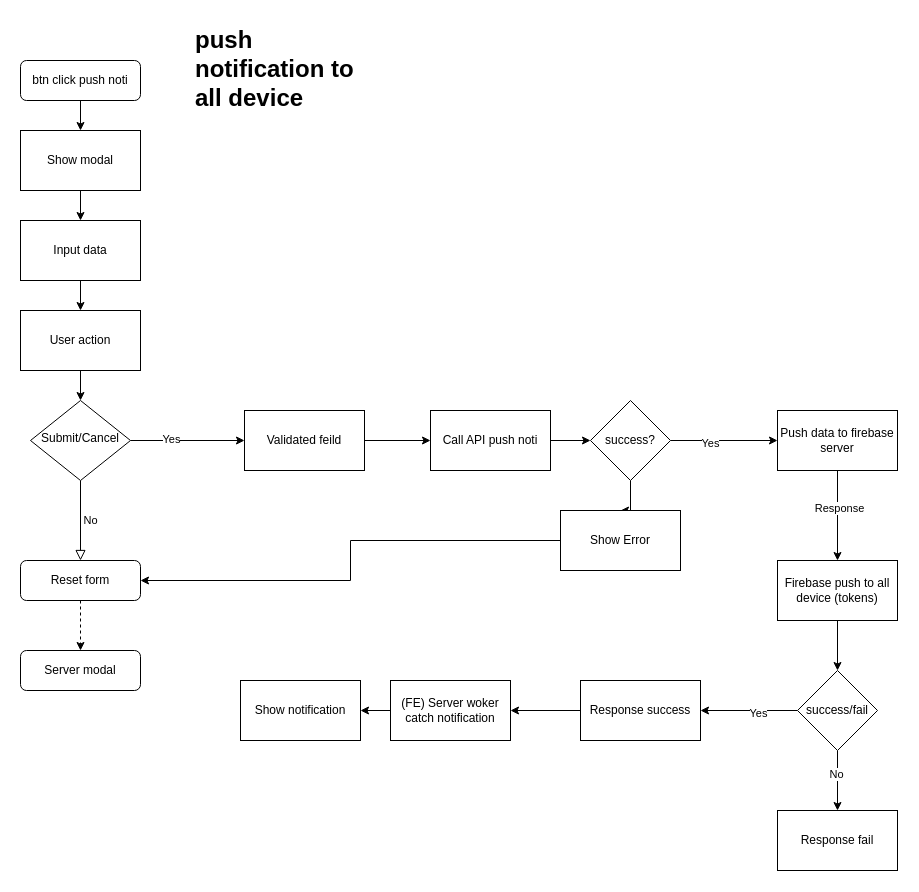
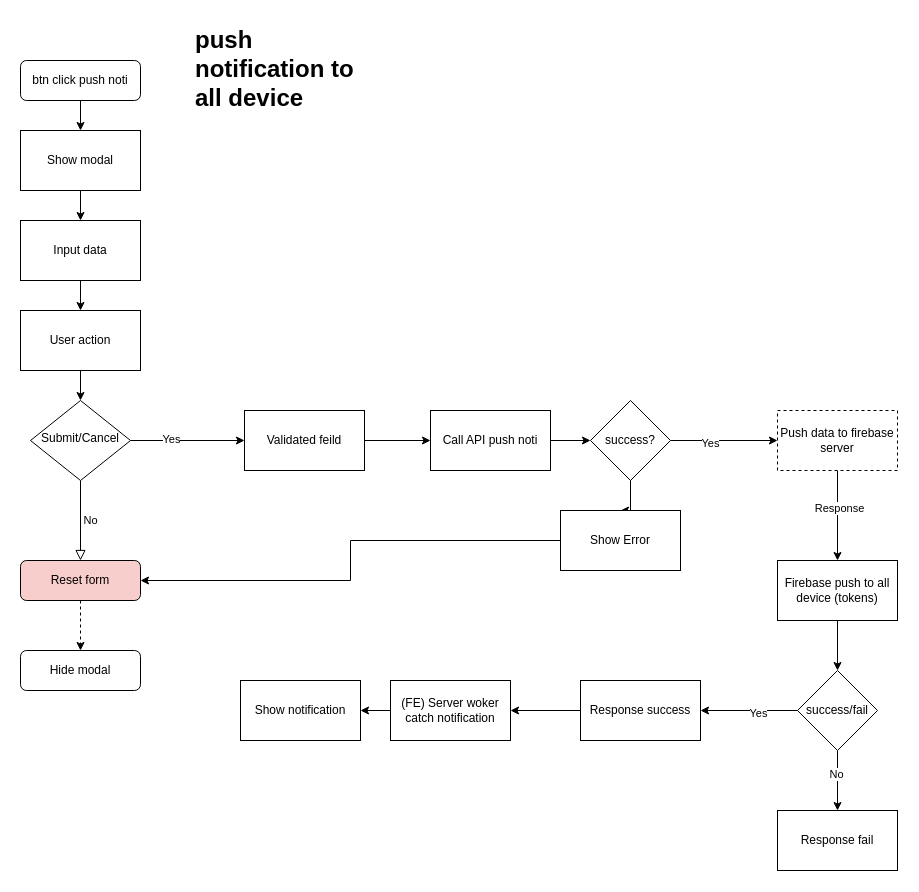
- <mxCell id="24" value="Push data to firebase server" style="whiteSpace=wrap;html=1;rounded=0;" vertex="1" parent="1"><mxGeometry x="777" y="410" width="120" height="60" as="geometry" /></mxCell>
+ <mxCell id="24" value="Push data to firebase server" style="whiteSpace=wrap;html=1;rounded=0;dashed=1;" vertex="1" parent="1"><mxGeometry x="777" y="410" width="120" height="60" as="geometry" /></mxCell>
- <mxCell id="9" value="Reset form" style="rounded=1;whiteSpace=wrap;html=1;fontSize=12;glass=0;strokeWidth=1;shadow=0;" parent="1" vertex="1"><mxGeometry x="20" y="560" width="120" height="40" as="geometry" /></mxCell>
+ <mxCell id="9" value="Reset form" style="rounded=1;whiteSpace=wrap;html=1;fontSize=12;glass=0;strokeWidth=1;shadow=0;fillColor=#f8cecc;" parent="1" vertex="1"><mxGeometry x="20" y="560" width="120" height="40" as="geometry" /></mxCell>
- <mxCell id="16" value="Server modal" style="rounded=1;whiteSpace=wrap;html=1;fontSize=12;glass=0;strokeWidth=1;shadow=0;" vertex="1" parent="1"><mxGeometry x="20" y="650" width="120" height="40" as="geometry" /></mxCell>
+ <mxCell id="16" value="Hide modal" style="rounded=1;whiteSpace=wrap;html=1;fontSize=12;glass=0;strokeWidth=1;shadow=0;" vertex="1" parent="1"><mxGeometry x="20" y="650" width="120" height="40" as="geometry" /></mxCell>
